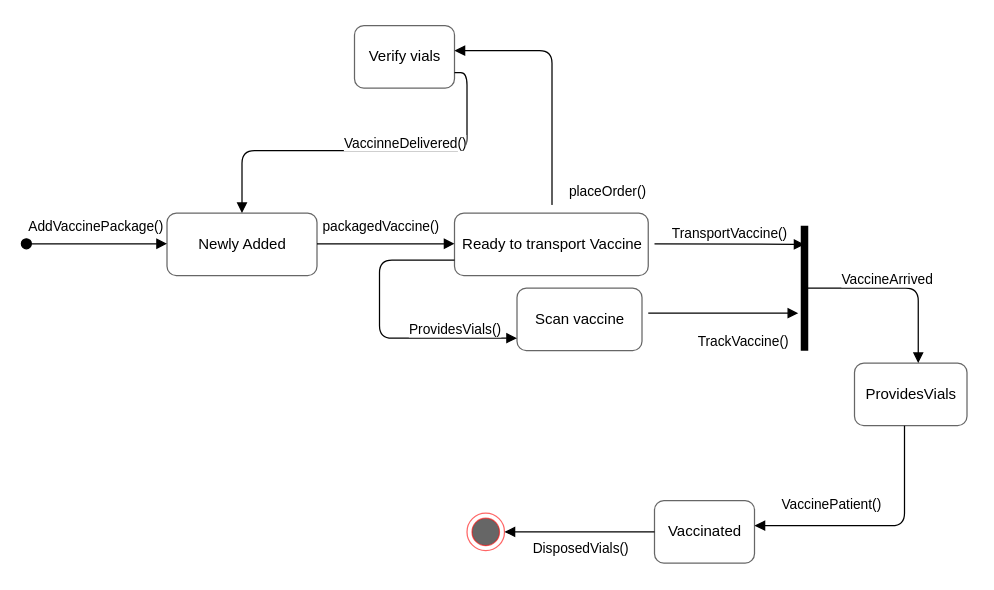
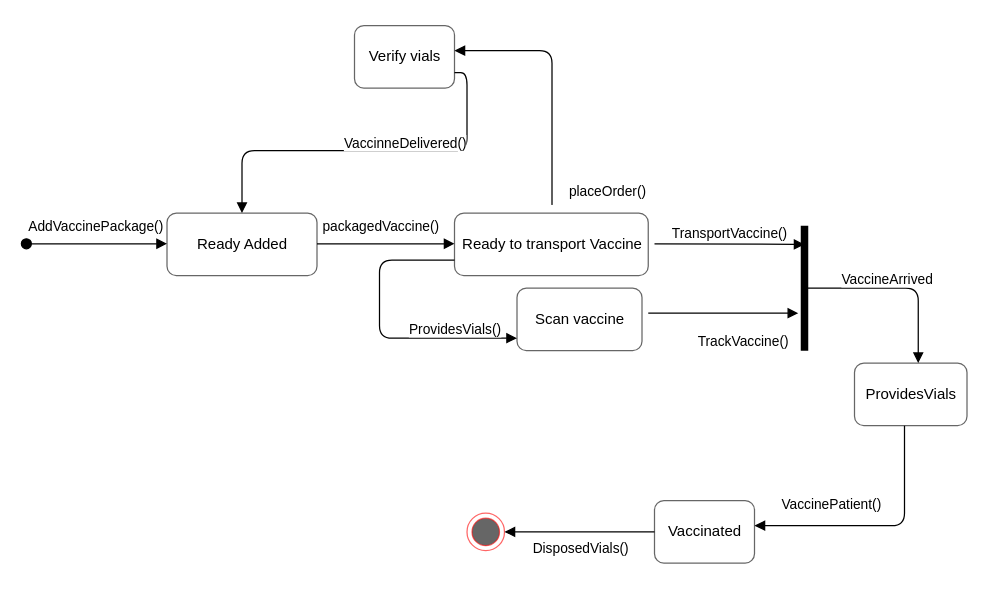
- <mxCell id="2" value="Newly Added" style="html=1;opacity=60;rounded=1;" vertex="1" parent="1"><mxGeometry x="133" y="170" width="120" height="50" as="geometry" /></mxCell>
+ <mxCell id="2" value="Ready Added" style="html=1;opacity=60;rounded=1;" vertex="1" parent="1"><mxGeometry x="133" y="170" width="120" height="50" as="geometry" /></mxCell>
